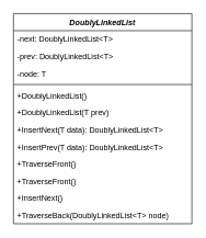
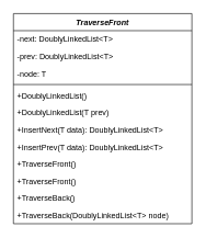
- <mxCell id="2" value="DoublyLinkedList" style="swimlane;fontStyle=3;align=center;verticalAlign=top;childLayout=stackLayout;horizontal=1;startSize=26;horizontalStack=0;resizeParent=1;resizeLast=0;collapsible=1;marginBottom=0;rounded=0;shadow=0;strokeWidth=1;" parent="1" vertex="1"><mxGeometry x="20" y="20" width="272" height="320" as="geometry"><mxRectangle x="550" y="140" width="160" height="26" as="alternateBounds" /></mxGeometry></mxCell>
+ <mxCell id="2" value="TraverseFront" style="swimlane;fontStyle=3;align=center;verticalAlign=top;childLayout=stackLayout;horizontal=1;startSize=26;horizontalStack=0;resizeParent=1;resizeLast=0;collapsible=1;marginBottom=0;rounded=0;shadow=0;strokeWidth=1;" parent="1" vertex="1"><mxGeometry x="20" y="20" width="272" height="320" as="geometry"><mxRectangle x="550" y="140" width="160" height="26" as="alternateBounds" /></mxGeometry></mxCell>
- <mxCell id="13" value="+InsertNext()" style="text;align=left;verticalAlign=top;spacingLeft=4;spacingRight=4;overflow=hidden;rotatable=0;points=[[0,0.5],[1,0.5]];portConstraint=eastwest;" vertex="1" parent="2"><mxGeometry y="268" width="272" height="26" as="geometry" /></mxCell>
+ <mxCell id="13" value="+TraverseBack()" style="text;align=left;verticalAlign=top;spacingLeft=4;spacingRight=4;overflow=hidden;rotatable=0;points=[[0,0.5],[1,0.5]];portConstraint=eastwest;" vertex="1" parent="2"><mxGeometry y="268" width="272" height="26" as="geometry" /></mxCell>
